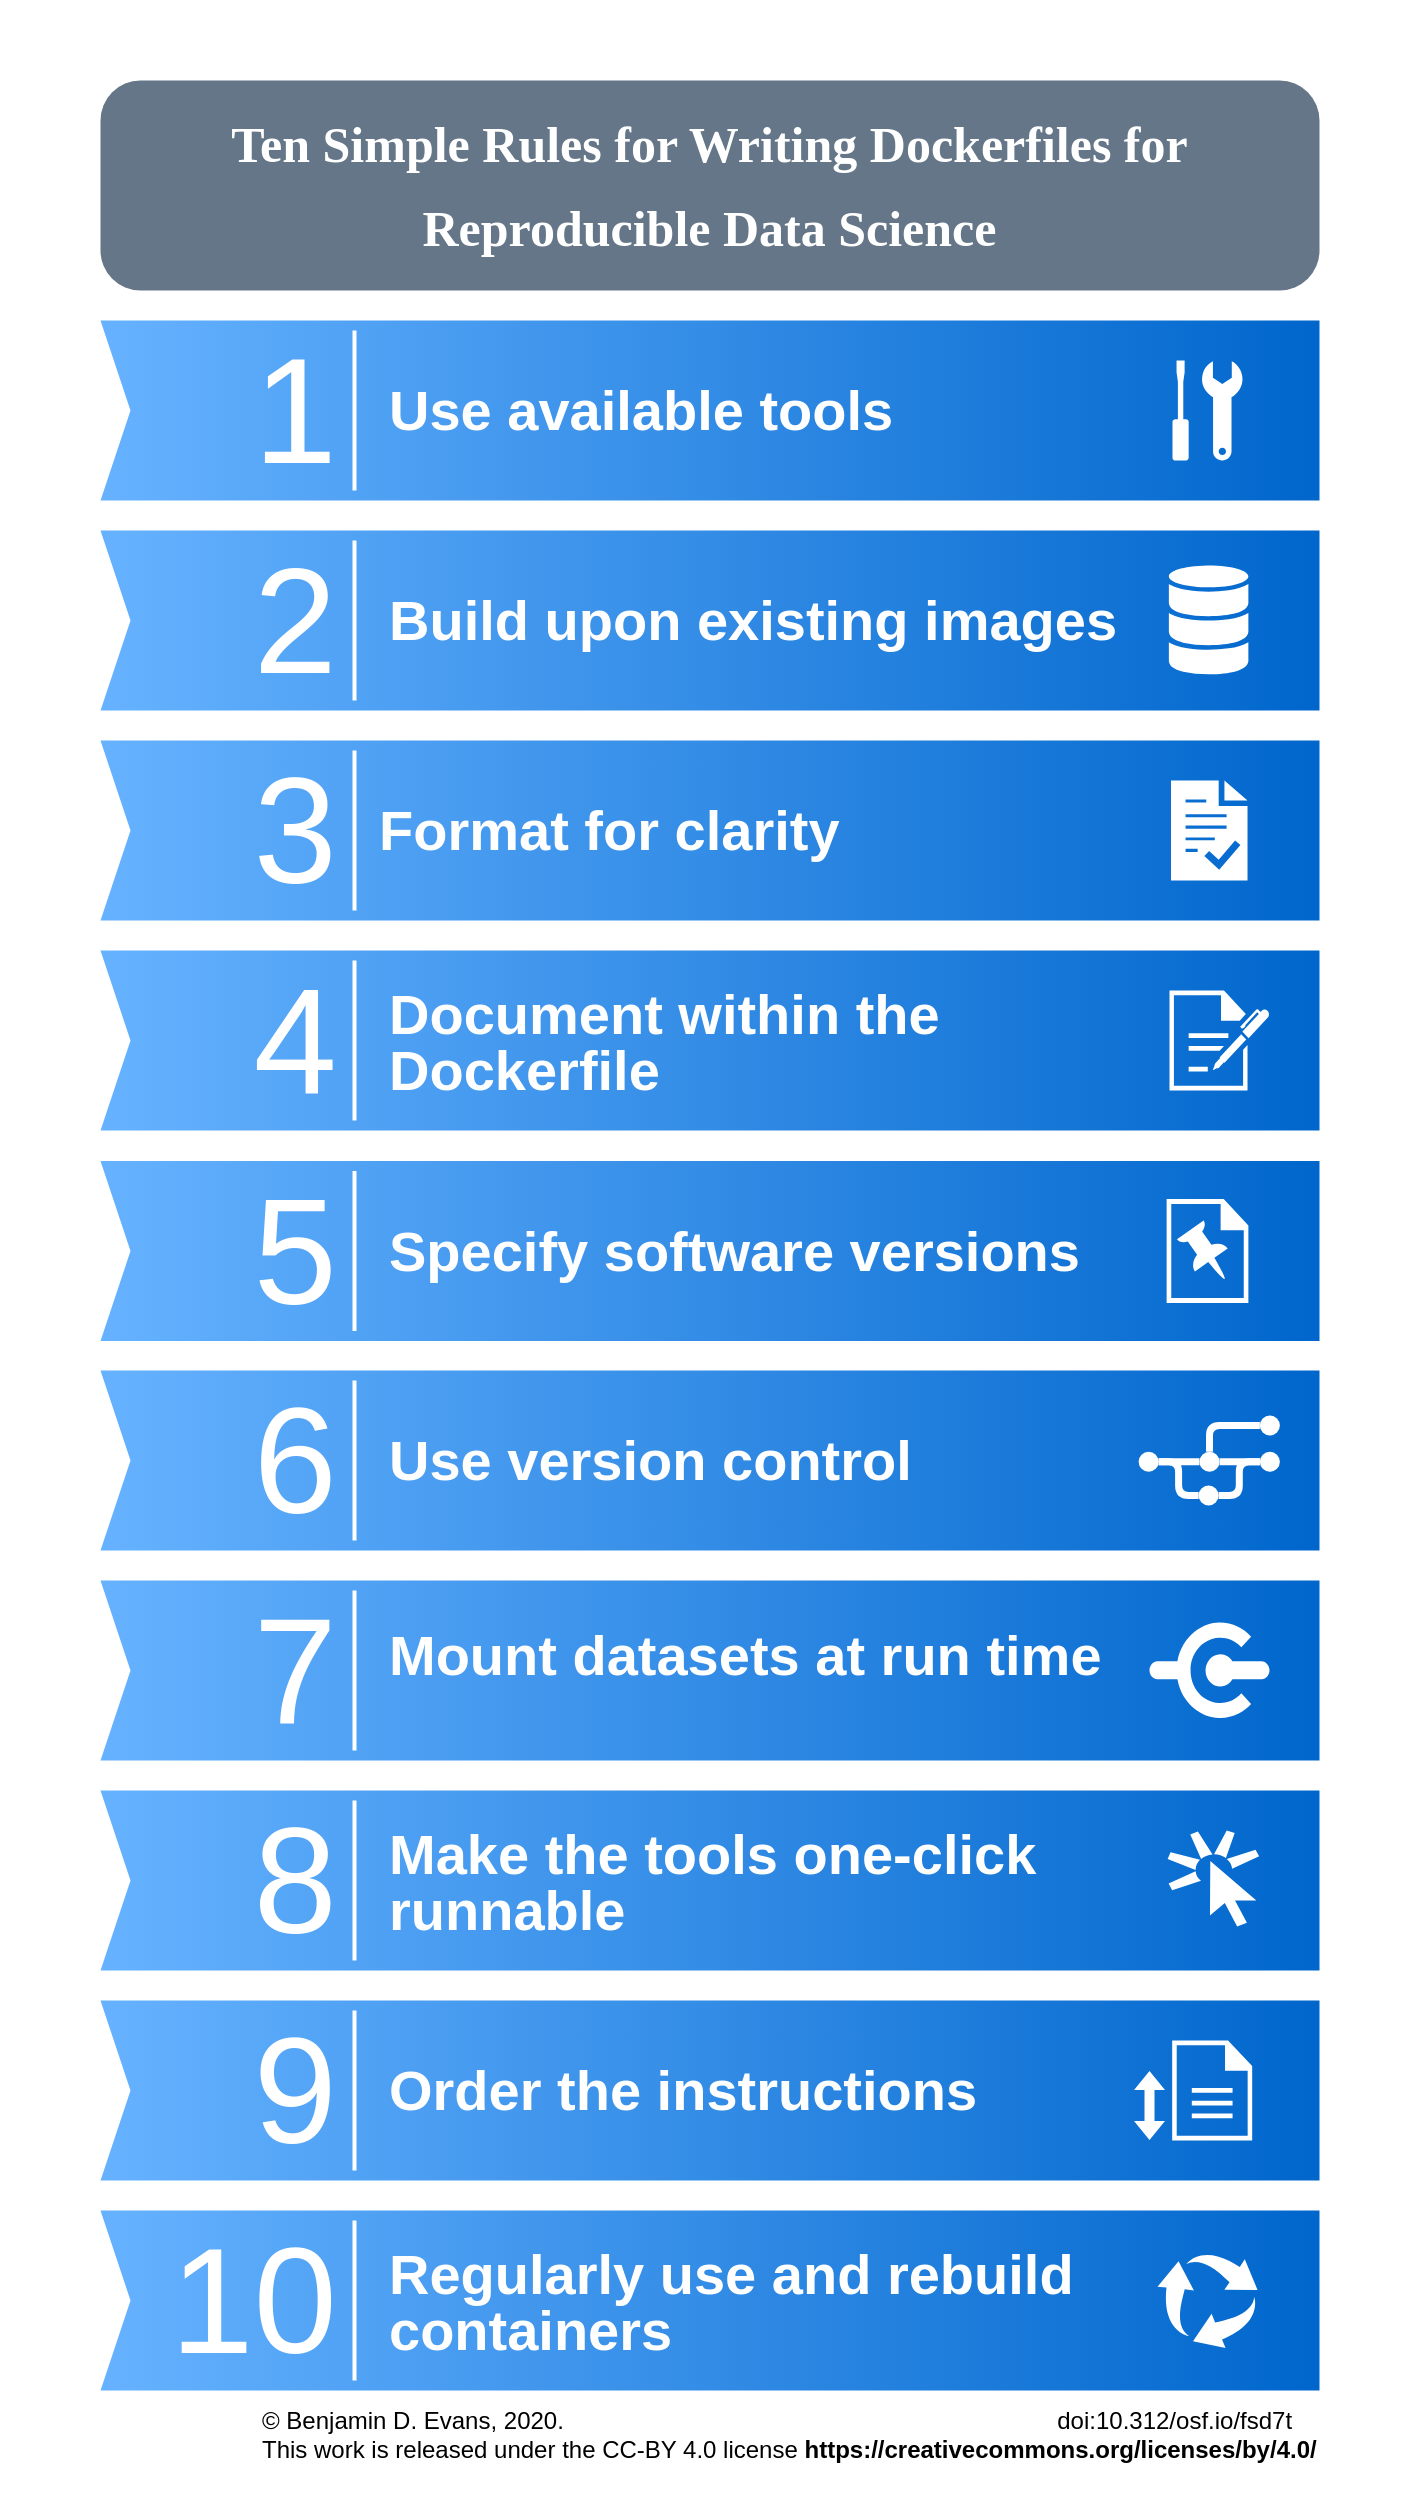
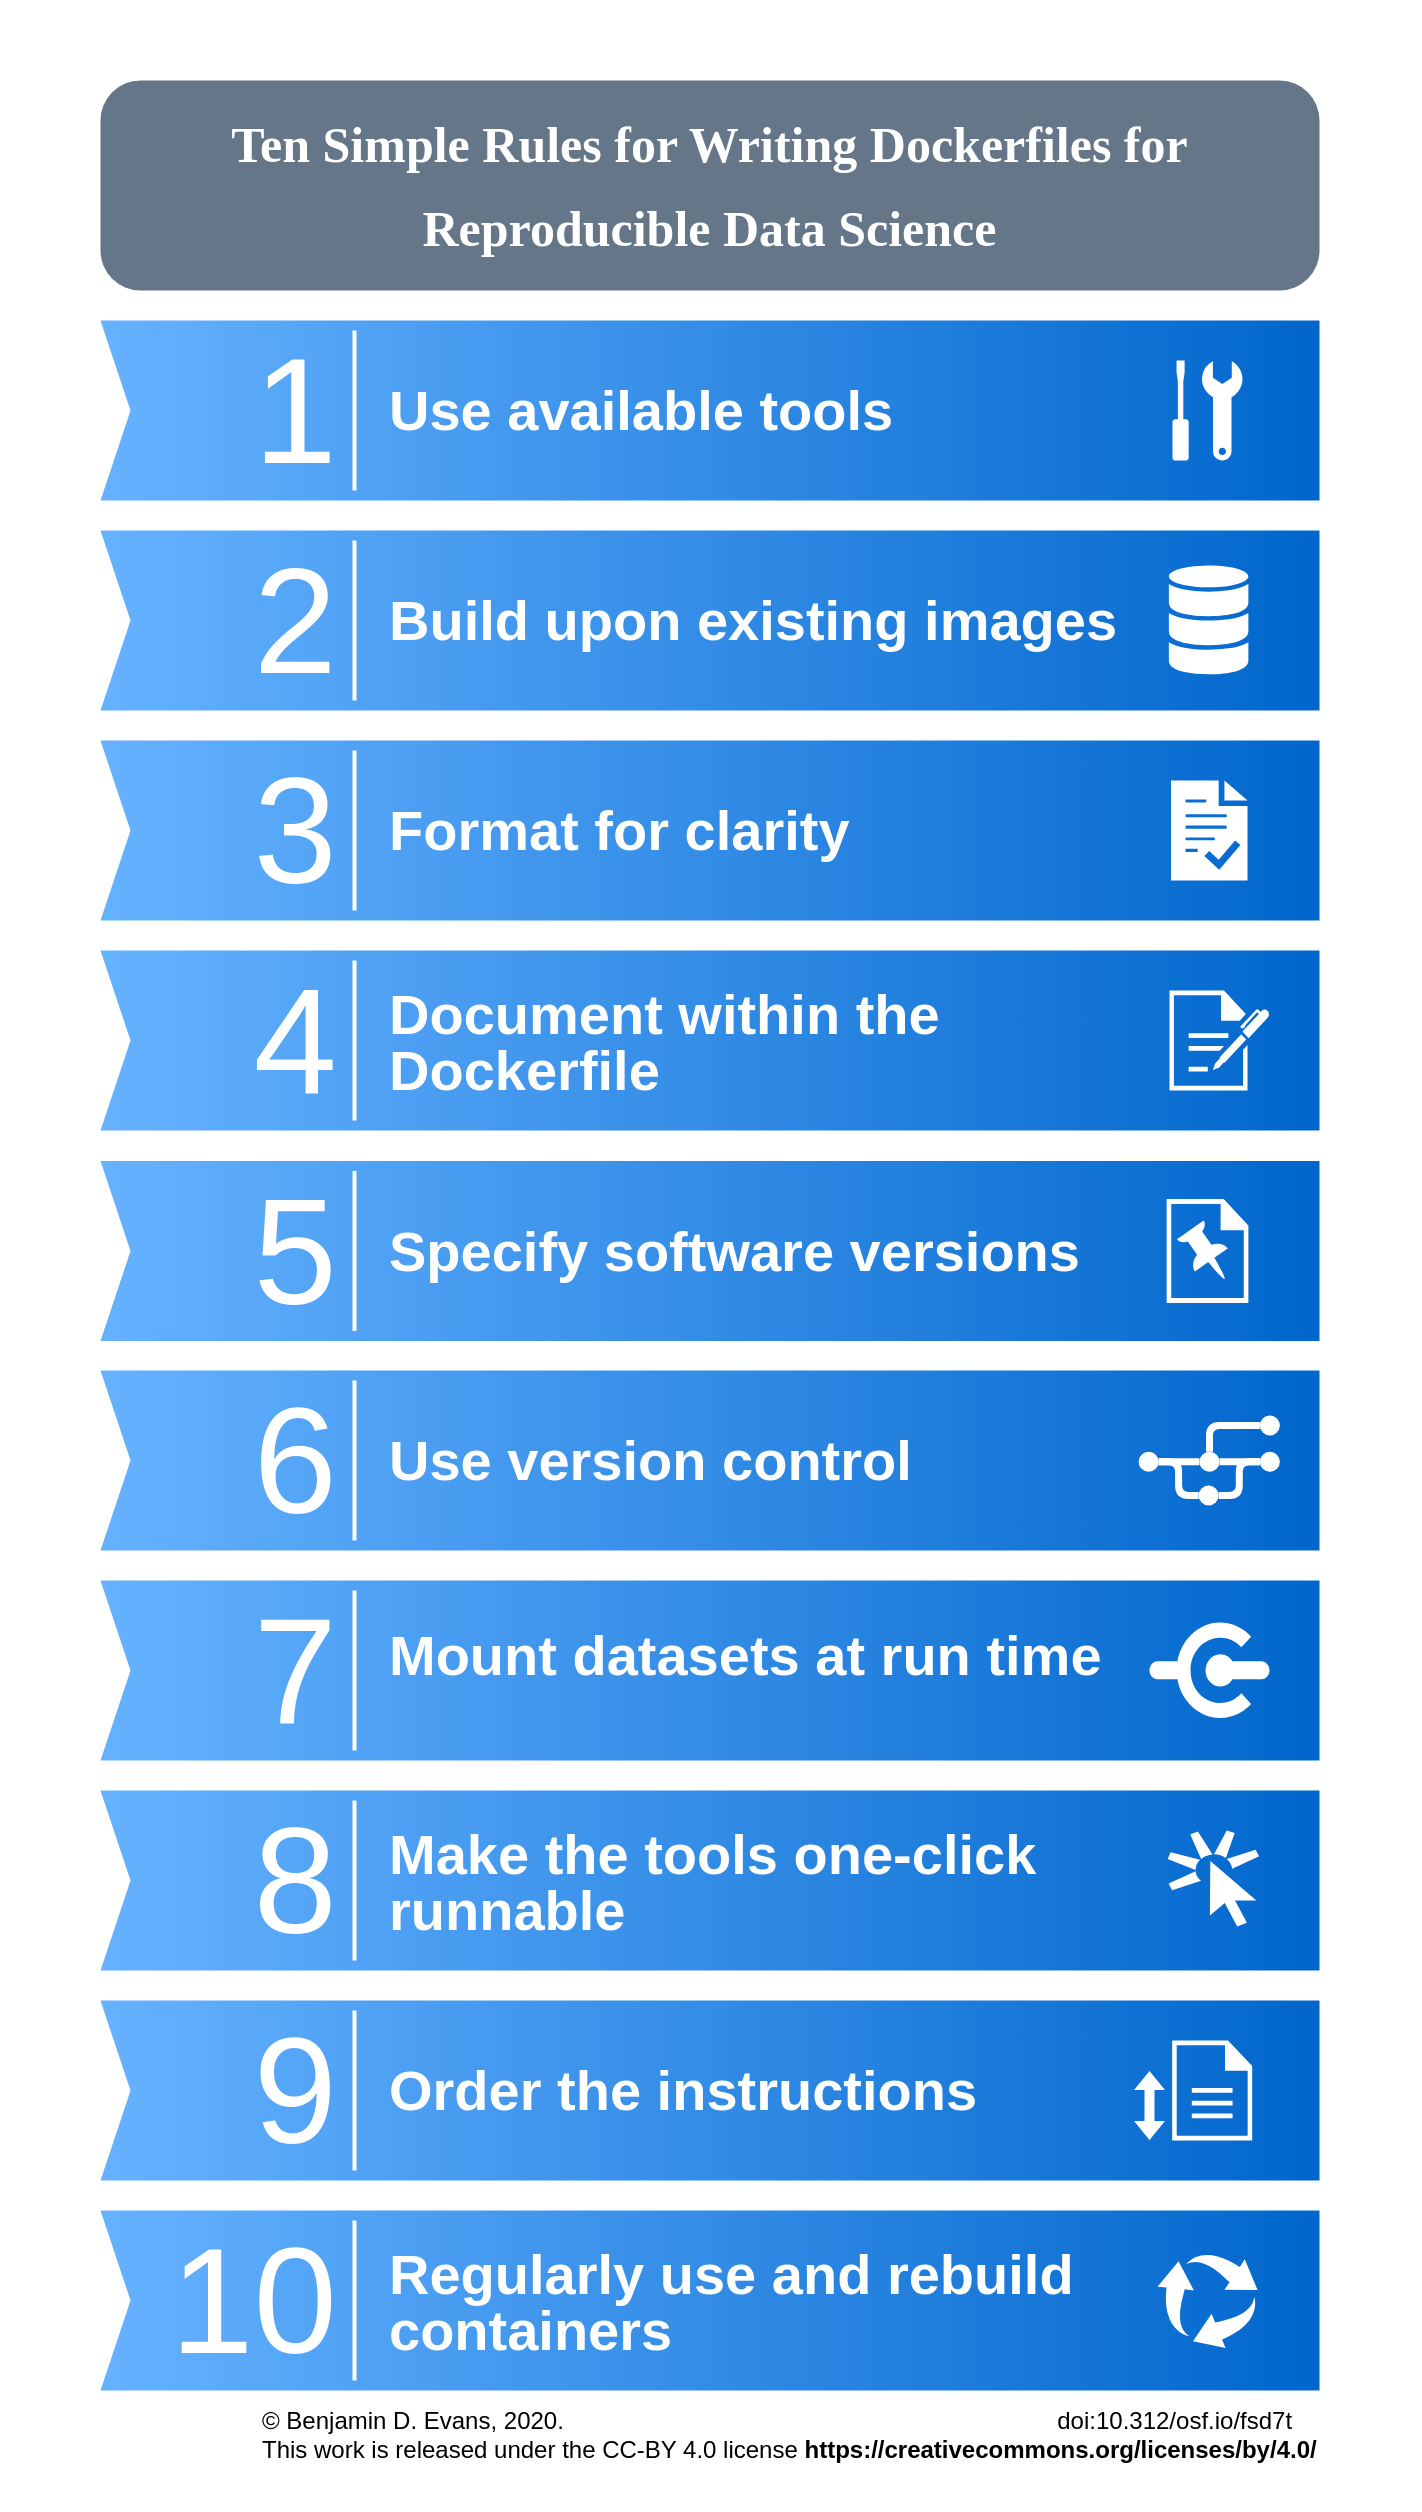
- <mxCell id="20" value="&lt;h1&gt;&lt;font style=&quot;line-height: 100% ; font-size: 56px&quot;&gt;Format for clarity&lt;/font&gt;&lt;/h1&gt;" style="text;html=1;strokeColor=none;fillColor=none;spacing=0;spacingTop=0;whiteSpace=wrap;overflow=hidden;rounded=0;shadow=0;dashed=0;fontFamily=Helvetica;fontSize=12;fontColor=#FFFFFF;align=left;verticalAlign=middle;" parent="1" vertex="1"><mxGeometry x="379" y="760" width="730" height="140" as="geometry" /></mxCell>
+ <mxCell id="20" value="&lt;h1&gt;&lt;font style=&quot;line-height: 100% ; font-size: 56px&quot;&gt;Format for clarity&lt;/font&gt;&lt;/h1&gt;" style="text;html=1;strokeColor=none;fillColor=none;spacing=0;spacingTop=0;whiteSpace=wrap;overflow=hidden;rounded=0;shadow=0;dashed=0;fontFamily=Helvetica;fontSize=12;fontColor=#FFFFFF;align=left;verticalAlign=middle;" parent="1" vertex="1"><mxGeometry x="389" y="760" width="730" height="140" as="geometry" /></mxCell>
